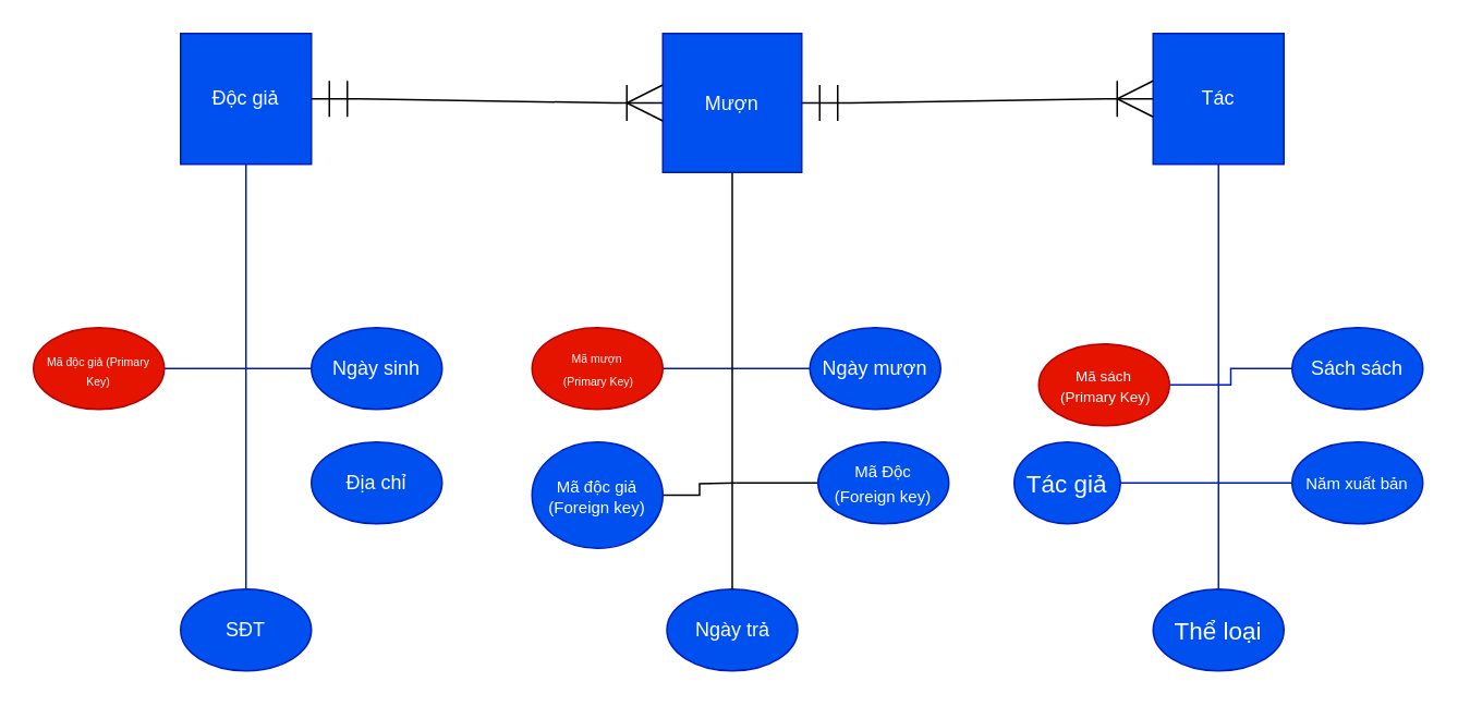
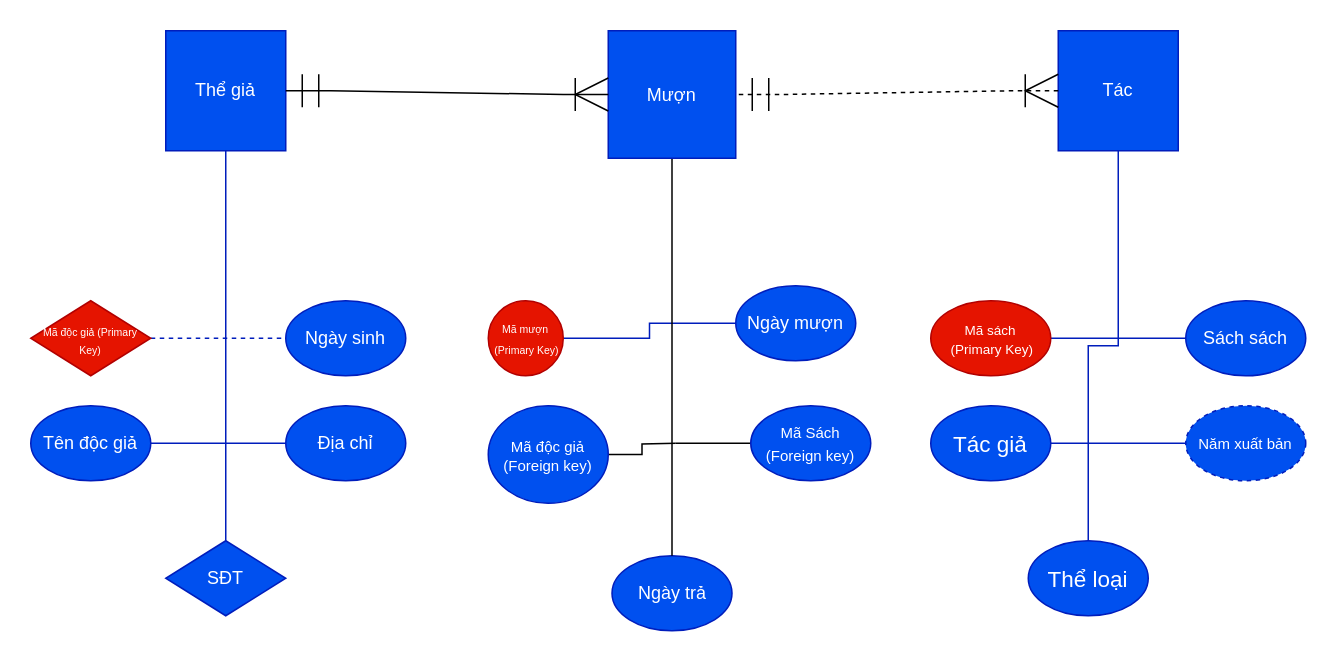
- <mxCell id="5" value="Độc giả" style="whiteSpace=wrap;html=1;aspect=fixed;fillColor=#0050ef;fontColor=#ffffff;strokeColor=#001DBC;" parent="1" vertex="1"><mxGeometry x="110" y="20" width="80" height="80" as="geometry" /></mxCell>
+ <mxCell id="5" value="Thể giả" style="whiteSpace=wrap;html=1;aspect=fixed;fillColor=#0050ef;fontColor=#ffffff;strokeColor=#001DBC;" parent="1" vertex="1"><mxGeometry x="110" y="20" width="80" height="80" as="geometry" /></mxCell>
- <mxCell id="27" value="" style="edgeStyle=entityRelationEdgeStyle;fontSize=12;html=1;endArrow=ERmandOne;rounded=0;strokeWidth=1;endSize=20;startArrow=ERoneToMany;startFill=0;startSize=20;endFill=0;entryX=1;entryY=0.5;entryDx=0;entryDy=0;exitX=0;exitY=0.5;exitDx=0;exitDy=0;" parent="1" source="3" target="25" edge="1"><mxGeometry width="100" height="100" relative="1" as="geometry"><mxPoint x="650" y="110" as="sourcePoint" /><mxPoint x="530" y="90" as="targetPoint" /><Array as="points"><mxPoint x="570" y="21" /><mxPoint x="710" y="80" /><mxPoint x="690" y="80" /><mxPoint x="630" y="111" /><mxPoint x="610" y="71" /></Array></mxGeometry></mxCell>
+ <mxCell id="27" value="" style="edgeStyle=entityRelationEdgeStyle;fontSize=12;html=1;endArrow=ERmandOne;rounded=0;strokeWidth=1;endSize=20;startArrow=ERoneToMany;startFill=0;startSize=20;endFill=0;entryX=1;entryY=0.5;entryDx=0;entryDy=0;exitX=0;exitY=0.5;exitDx=0;exitDy=0;dashed=1;" parent="1" source="3" target="25" edge="1"><mxGeometry width="100" height="100" relative="1" as="geometry"><mxPoint x="650" y="110" as="sourcePoint" /><mxPoint x="530" y="90" as="targetPoint" /><Array as="points"><mxPoint x="570" y="21" /><mxPoint x="710" y="80" /><mxPoint x="690" y="80" /><mxPoint x="630" y="111" /><mxPoint x="610" y="71" /></Array></mxGeometry></mxCell>
- <mxCell id="7" value="&lt;div style=&quot;line-height: 100%;&quot;&gt;&lt;div&gt;&lt;font style=&quot;font-size: 7px; line-height: 100%;&quot;&gt;Mã độc giả (Primary Key)&lt;/font&gt;&lt;/div&gt;&lt;div&gt;&lt;/div&gt;&lt;/div&gt;" style="ellipse;whiteSpace=wrap;html=1;fillColor=#e51400;strokeColor=#B20000;fontColor=#ffffff;" parent="1" vertex="1"><mxGeometry x="20" y="200" width="80" height="50" as="geometry" /></mxCell>
+ <mxCell id="7" value="&lt;div style=&quot;line-height: 100%;&quot;&gt;&lt;div&gt;&lt;font style=&quot;font-size: 7px; line-height: 100%;&quot;&gt;Mã độc giả (Primary Key)&lt;/font&gt;&lt;/div&gt;&lt;div&gt;&lt;/div&gt;&lt;/div&gt;" style="rhombus;whiteSpace=wrap;html=1;fillColor=#e51400;strokeColor=#B20000;fontColor=#ffffff;" parent="1" vertex="1"><mxGeometry x="20" y="200" width="80" height="50" as="geometry" /></mxCell>
- <mxCell id="6" style="edgeStyle=orthogonalEdgeStyle;rounded=0;orthogonalLoop=1;jettySize=auto;html=1;endArrow=none;startFill=0;entryX=0;entryY=0.5;entryDx=0;entryDy=0;fillColor=#0050ef;strokeColor=#001DBC;" parent="1" source="7" target="10" edge="1"><mxGeometry relative="1" as="geometry"><mxPoint x="150" y="225" as="targetPoint" /></mxGeometry></mxCell>
+ <mxCell id="6" style="edgeStyle=orthogonalEdgeStyle;rounded=0;orthogonalLoop=1;jettySize=auto;html=1;endArrow=none;startFill=0;entryX=0;entryY=0.5;entryDx=0;entryDy=0;fillColor=#0050ef;strokeColor=#001DBC;dashed=1;" parent="1" source="7" target="10" edge="1"><mxGeometry relative="1" as="geometry"><mxPoint x="150" y="225" as="targetPoint" /></mxGeometry></mxCell>
- <mxCell id="14" value="&lt;div style=&quot;line-height: 100%;&quot;&gt;&lt;div&gt;&lt;div&gt;&lt;span style=&quot;font-size: 7px;&quot;&gt;Mã mượn&lt;/span&gt;&lt;/div&gt;&lt;div&gt;&lt;span style=&quot;font-size: 7px;&quot;&gt;&amp;nbsp;(Primary Key)&lt;/span&gt;&lt;/div&gt;&lt;/div&gt;&lt;div&gt;&lt;/div&gt;&lt;/div&gt;" style="ellipse;whiteSpace=wrap;html=1;fillColor=#e51400;strokeColor=#B20000;fontColor=#ffffff;" parent="1" vertex="1"><mxGeometry x="325" y="200" width="80" height="50" as="geometry" /></mxCell>
+ <mxCell id="14" value="&lt;div style=&quot;line-height: 100%;&quot;&gt;&lt;div&gt;&lt;div&gt;&lt;span style=&quot;font-size: 7px;&quot;&gt;Mã mượn&lt;/span&gt;&lt;/div&gt;&lt;div&gt;&lt;span style=&quot;font-size: 7px;&quot;&gt;&amp;nbsp;(Primary Key)&lt;/span&gt;&lt;/div&gt;&lt;/div&gt;&lt;div&gt;&lt;/div&gt;&lt;/div&gt;" style="ellipse;whiteSpace=wrap;html=1;fillColor=#e51400;strokeColor=#B20000;fontColor=#ffffff;" parent="1" vertex="1"><mxGeometry x="325" y="200" width="50" height="50" as="geometry" /></mxCell>
- <mxCell id="15" value="&lt;div&gt;Ngày mượn&lt;/div&gt;" style="ellipse;whiteSpace=wrap;html=1;fillColor=#0050ef;fontColor=#ffffff;strokeColor=#001DBC;" parent="1" vertex="1"><mxGeometry x="495" y="200" width="80" height="50" as="geometry" /></mxCell>
+ <mxCell id="15" value="&lt;div&gt;Ngày mượn&lt;/div&gt;" style="ellipse;whiteSpace=wrap;html=1;fillColor=#0050ef;fontColor=#ffffff;strokeColor=#001DBC;" parent="1" vertex="1"><mxGeometry x="490" y="190" width="80" height="50" as="geometry" /></mxCell>
- <mxCell id="18" value="&lt;div style=&quot;line-height: 100%;&quot;&gt;&lt;div&gt;&lt;div&gt;&lt;font style=&quot;font-size: 9px;&quot;&gt;Mã sách&lt;/font&gt;&lt;/div&gt;&lt;div&gt;&lt;font style=&quot;font-size: 9px;&quot;&gt;&amp;nbsp;(Primary Key)&lt;/font&gt;&lt;/div&gt;&lt;/div&gt;&lt;div&gt;&lt;/div&gt;&lt;/div&gt;" style="ellipse;whiteSpace=wrap;html=1;fillColor=#e51400;strokeColor=#B20000;fontColor=#ffffff;" parent="1" vertex="1"><mxGeometry x="635" y="210" width="80" height="50" as="geometry" /></mxCell>
+ <mxCell id="18" value="&lt;div style=&quot;line-height: 100%;&quot;&gt;&lt;div&gt;&lt;div&gt;&lt;font style=&quot;font-size: 9px;&quot;&gt;Mã sách&lt;/font&gt;&lt;/div&gt;&lt;div&gt;&lt;font style=&quot;font-size: 9px;&quot;&gt;&amp;nbsp;(Primary Key)&lt;/font&gt;&lt;/div&gt;&lt;/div&gt;&lt;div&gt;&lt;/div&gt;&lt;/div&gt;" style="ellipse;whiteSpace=wrap;html=1;fillColor=#e51400;strokeColor=#B20000;fontColor=#ffffff;" parent="1" vertex="1"><mxGeometry x="620" y="200" width="80" height="50" as="geometry" /></mxCell>
+ <mxCell id="9" value="Tên độc giả" style="ellipse;whiteSpace=wrap;html=1;fillColor=#0050ef;fontColor=#ffffff;strokeColor=#001DBC;" parent="1" vertex="1"><mxGeometry x="20" y="270" width="80" height="50" as="geometry" /></mxCell>
+ <mxCell id="8" style="edgeStyle=orthogonalEdgeStyle;rounded=0;orthogonalLoop=1;jettySize=auto;html=1;exitX=1;exitY=0.5;exitDx=0;exitDy=0;endArrow=none;startFill=0;entryX=0;entryY=0.5;entryDx=0;entryDy=0;fillColor=#0050ef;strokeColor=#001DBC;" parent="1" source="9" target="11" edge="1"><mxGeometry relative="1" as="geometry"><mxPoint x="150" y="295.286" as="targetPoint" /></mxGeometry></mxCell>
- <mxCell id="31" value="&lt;div&gt;&lt;font style=&quot;font-size: 10px;&quot;&gt;Mã Độc&lt;/font&gt;&lt;/div&gt;&lt;div&gt;&lt;font style=&quot;font-size: 10px;&quot;&gt;(Foreign key)&lt;/font&gt;&lt;/div&gt;" style="ellipse;whiteSpace=wrap;html=1;fillColor=#0050ef;fontColor=#ffffff;strokeColor=#001DBC;" parent="1" vertex="1"><mxGeometry x="500" y="270" width="80" height="50" as="geometry" /></mxCell>
+ <mxCell id="31" value="&lt;div&gt;&lt;font style=&quot;font-size: 10px;&quot;&gt;Mã Sách&lt;/font&gt;&lt;/div&gt;&lt;div&gt;&lt;font style=&quot;font-size: 10px;&quot;&gt;(Foreign key)&lt;/font&gt;&lt;/div&gt;" style="ellipse;whiteSpace=wrap;html=1;fillColor=#0050ef;fontColor=#ffffff;strokeColor=#001DBC;" parent="1" vertex="1"><mxGeometry x="500" y="270" width="80" height="50" as="geometry" /></mxCell>
- <mxCell id="20" value="&lt;font style=&quot;font-size: 15px;&quot;&gt;Tác giả&lt;/font&gt;" style="ellipse;whiteSpace=wrap;html=1;fillColor=#0050ef;fontColor=#ffffff;strokeColor=#001DBC;" parent="1" vertex="1"><mxGeometry x="620" y="270" width="65" height="50" as="geometry" /></mxCell>
+ <mxCell id="20" value="&lt;font style=&quot;font-size: 15px;&quot;&gt;Tác giả&lt;/font&gt;" style="ellipse;whiteSpace=wrap;html=1;fillColor=#0050ef;fontColor=#ffffff;strokeColor=#001DBC;" parent="1" vertex="1"><mxGeometry x="620" y="270" width="80" height="50" as="geometry" /></mxCell>
- <mxCell id="22" value="&lt;font style=&quot;font-size: 10px;&quot;&gt;Năm xuất bản&lt;/font&gt;" style="ellipse;whiteSpace=wrap;html=1;fillColor=#0050ef;fontColor=#ffffff;strokeColor=#001DBC;" parent="1" vertex="1"><mxGeometry x="790" y="270" width="80" height="50" as="geometry" /></mxCell>
+ <mxCell id="22" value="&lt;font style=&quot;font-size: 10px;&quot;&gt;Năm xuất bản&lt;/font&gt;" style="ellipse;whiteSpace=wrap;html=1;fillColor=#0050ef;fontColor=#ffffff;strokeColor=#001DBC;dashed=1;" parent="1" vertex="1"><mxGeometry x="790" y="270" width="80" height="50" as="geometry" /></mxCell>
- <mxCell id="12" value="SĐT" style="ellipse;whiteSpace=wrap;html=1;fillColor=#0050ef;fontColor=#ffffff;strokeColor=#001DBC;" parent="1" vertex="1"><mxGeometry x="110" y="360" width="80" height="50" as="geometry" /></mxCell>
+ <mxCell id="12" value="SĐT" style="rhombus;whiteSpace=wrap;html=1;fillColor=#0050ef;fontColor=#ffffff;strokeColor=#001DBC;" parent="1" vertex="1"><mxGeometry x="110" y="360" width="80" height="50" as="geometry" /></mxCell>
- <mxCell id="16" value="Ngày trả" style="ellipse;whiteSpace=wrap;html=1;fillColor=#0050ef;fontColor=#ffffff;strokeColor=#001DBC;" parent="1" vertex="1"><mxGeometry x="407.5" y="360" width="80" height="50" as="geometry" /></mxCell>
+ <mxCell id="16" value="Ngày trả" style="ellipse;whiteSpace=wrap;html=1;fillColor=#0050ef;fontColor=#ffffff;strokeColor=#001DBC;" parent="1" vertex="1"><mxGeometry x="407.5" y="370" width="80" height="50" as="geometry" /></mxCell>
- <mxCell id="23" value="&lt;font style=&quot;font-size: 15px;&quot;&gt;Thể loại&lt;/font&gt;" style="ellipse;whiteSpace=wrap;html=1;fillColor=#0050ef;fontColor=#ffffff;strokeColor=#001DBC;" parent="1" vertex="1"><mxGeometry x="705" y="360" width="80" height="50" as="geometry" /></mxCell>
+ <mxCell id="23" value="&lt;font style=&quot;font-size: 15px;&quot;&gt;Thể loại&lt;/font&gt;" style="ellipse;whiteSpace=wrap;html=1;fillColor=#0050ef;fontColor=#ffffff;strokeColor=#001DBC;" parent="1" vertex="1"><mxGeometry x="685" y="360" width="80" height="50" as="geometry" /></mxCell>
